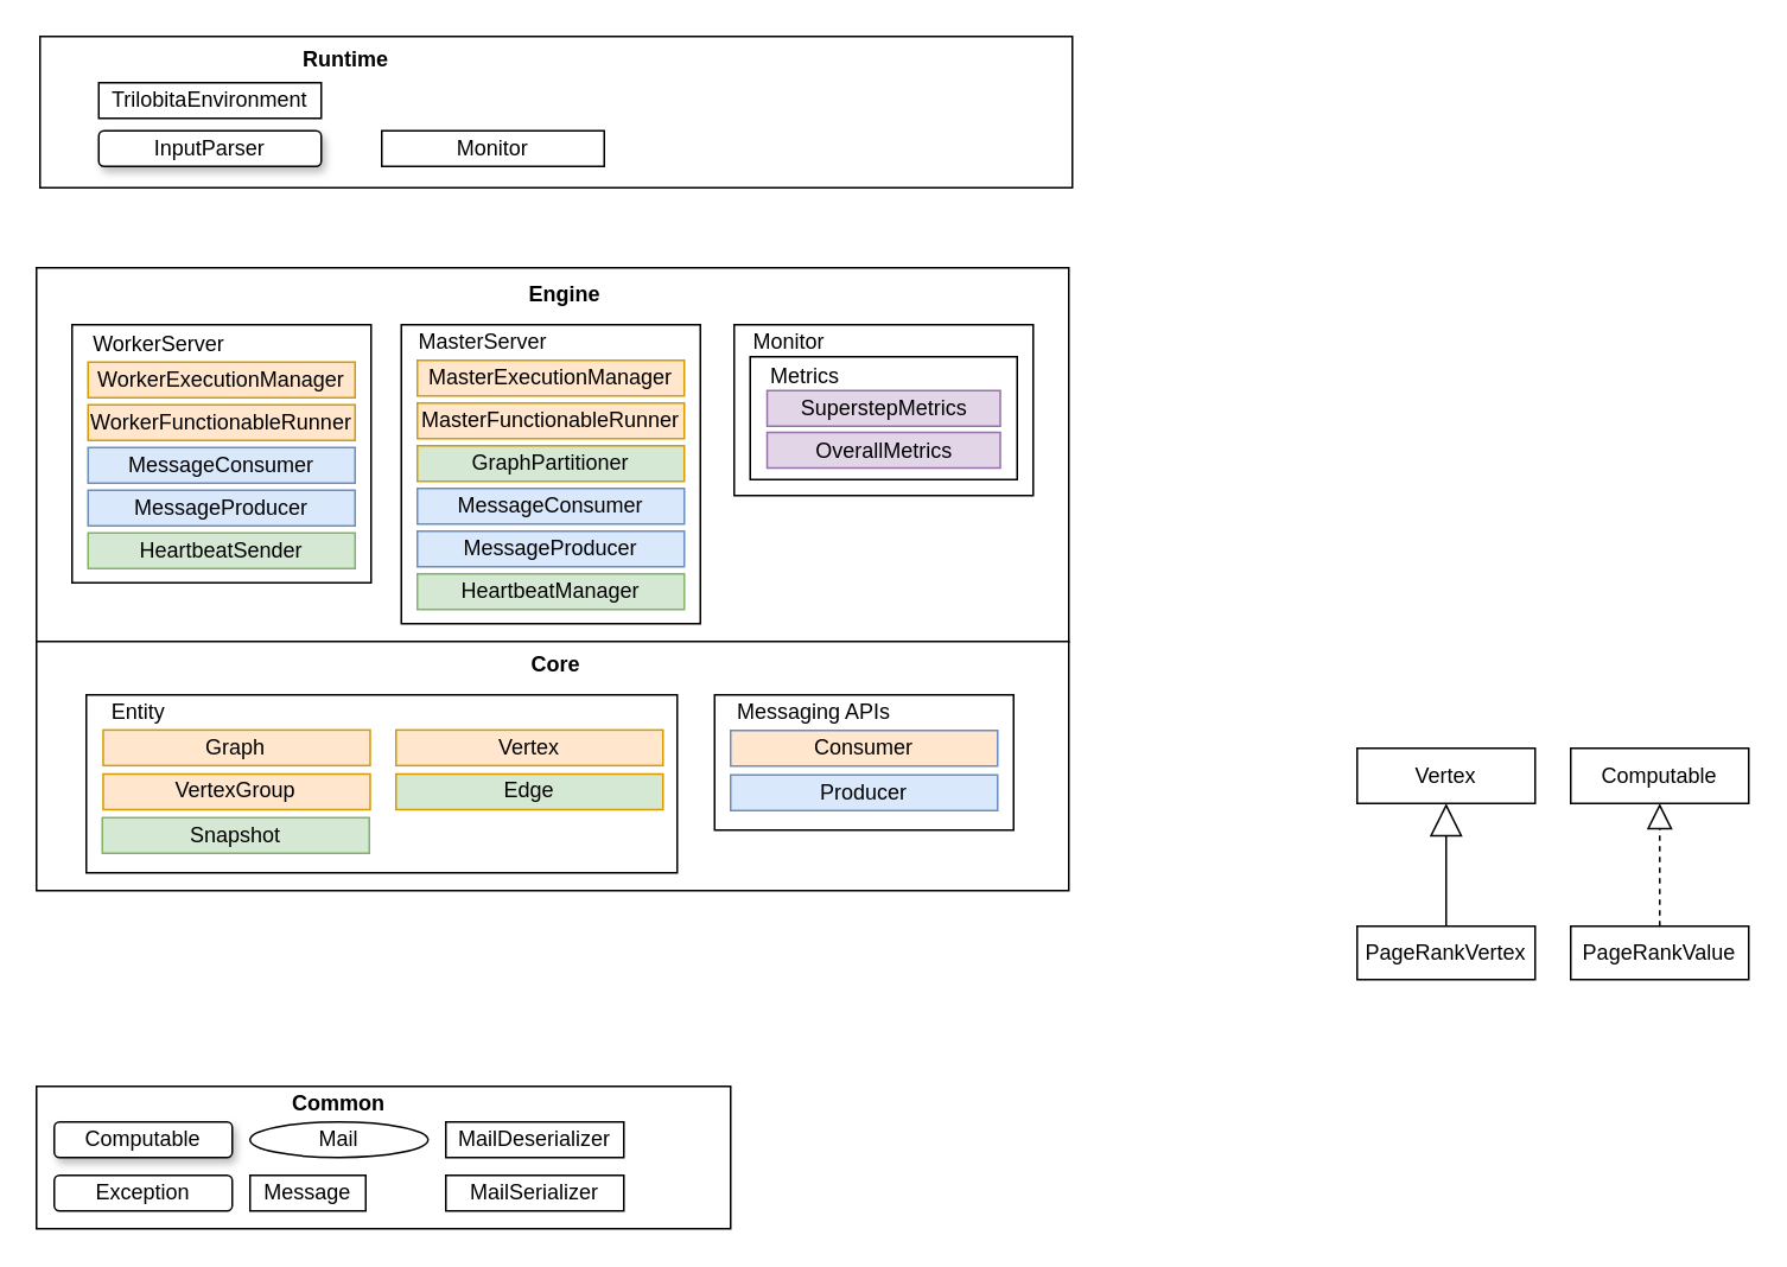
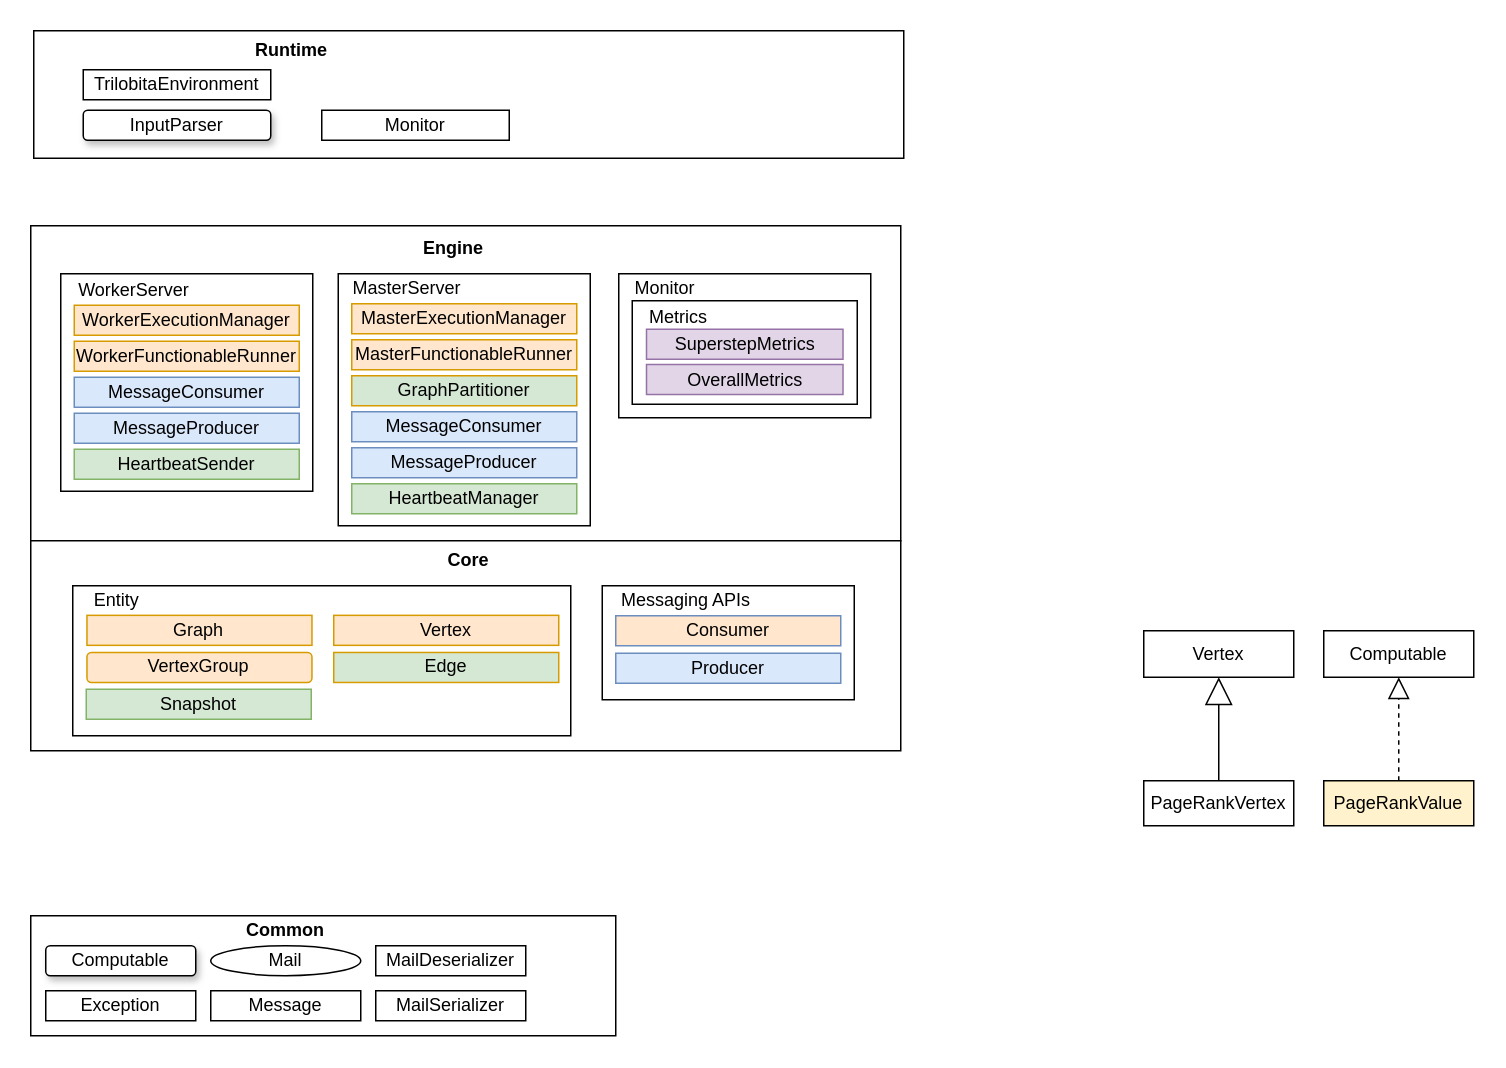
- <mxCell id="6" value="&lt;b&gt;Engine&lt;/b&gt;" style="text;html=1;strokeColor=none;fillColor=none;align=center;verticalAlign=middle;whiteSpace=wrap;rounded=0;" parent="1" vertex="1"><mxGeometry x="287" y="155" width="60" height="20" as="geometry" /></mxCell>
+ <mxCell id="6" value="&lt;b&gt;Engine&lt;/b&gt;" style="text;html=1;strokeColor=none;fillColor=none;align=center;verticalAlign=middle;whiteSpace=wrap;rounded=0;" parent="1" vertex="1"><mxGeometry x="272" y="155" width="60" height="20" as="geometry" /></mxCell>
- <mxCell id="52" value="VertexGroup" style="rounded=0;whiteSpace=wrap;html=1;glass=0;shadow=0;fillColor=#ffe6cc;strokeColor=#d79b00;" parent="49" vertex="1"><mxGeometry x="9.48" y="44.48" width="150" height="20" as="geometry" /></mxCell>
+ <mxCell id="52" value="VertexGroup" style="whiteSpace=wrap;html=1;glass=0;shadow=0;fillColor=#ffe6cc;strokeColor=#d79b00;rounded=1;" parent="49" vertex="1"><mxGeometry x="9.48" y="44.48" width="150" height="20" as="geometry" /></mxCell>
- <mxCell id="23" value="PageRankValue" style="rounded=0;whiteSpace=wrap;html=1;" parent="1" vertex="1"><mxGeometry x="882" y="520" width="100" height="30" as="geometry" /></mxCell>
+ <mxCell id="23" value="PageRankValue" style="rounded=0;whiteSpace=wrap;html=1;fillColor=#fff2cc;" parent="1" vertex="1"><mxGeometry x="882" y="520" width="100" height="30" as="geometry" /></mxCell>
- <mxCell id="14" value="Exception" style="whiteSpace=wrap;html=1;rounded=1;" parent="1" vertex="1"><mxGeometry x="30" y="660" width="100" height="20" as="geometry" /></mxCell>
+ <mxCell id="14" value="Exception" style="rounded=0;whiteSpace=wrap;html=1;" parent="1" vertex="1"><mxGeometry x="30" y="660" width="100" height="20" as="geometry" /></mxCell>
- <mxCell id="12" value="Message" style="rounded=0;whiteSpace=wrap;html=1;" parent="1" vertex="1"><mxGeometry x="140" y="660" width="65" height="20" as="geometry" /></mxCell>
+ <mxCell id="12" value="Message" style="rounded=0;whiteSpace=wrap;html=1;" parent="1" vertex="1"><mxGeometry x="140" y="660" width="100" height="20" as="geometry" /></mxCell>
